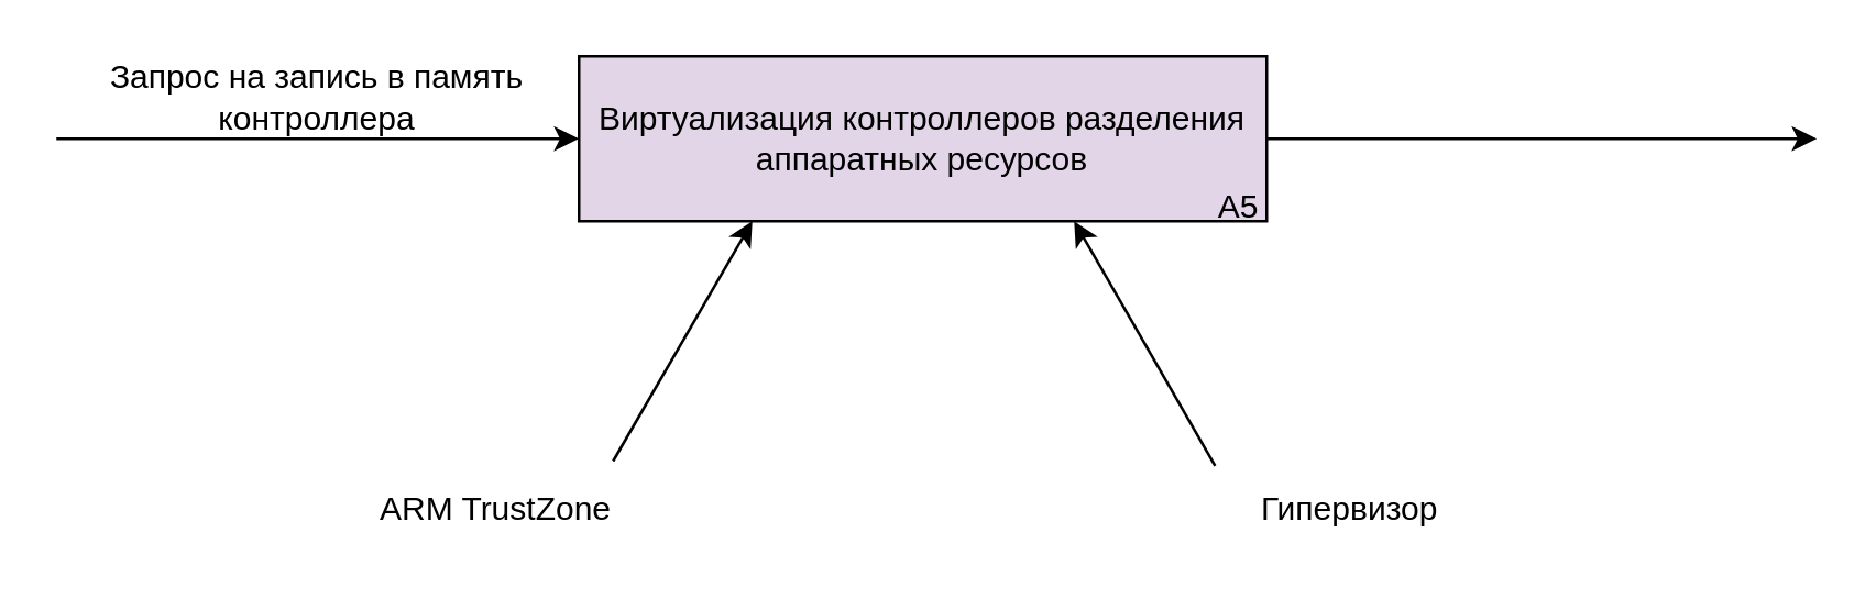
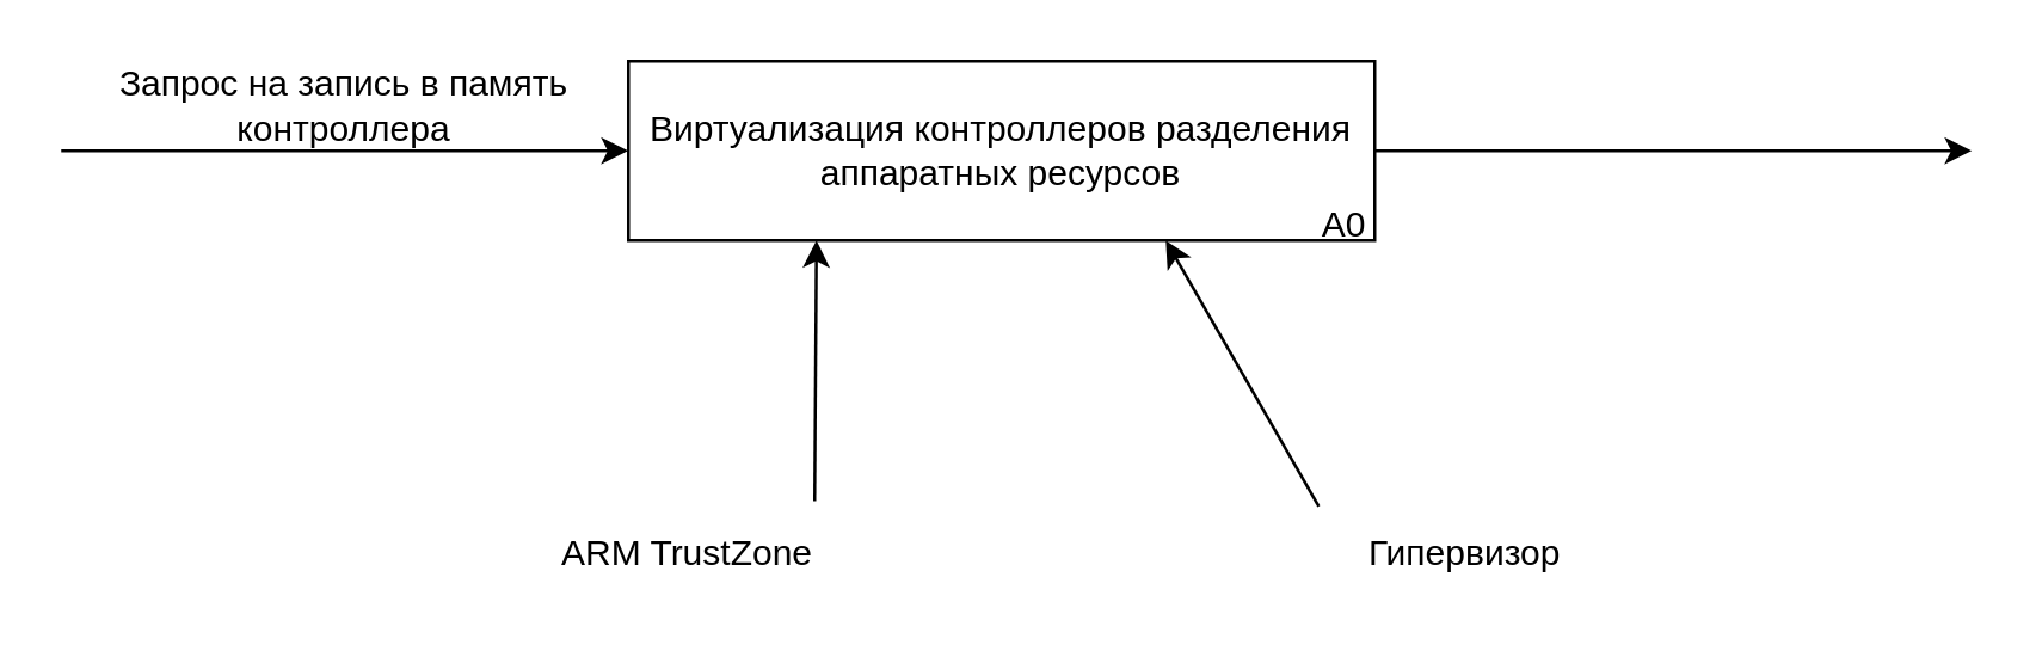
- <mxCell id="2" value="Виртуализация контроллеров разделения аппаратных ресурсов " style="rounded=0;whiteSpace=wrap;html=1;fillColor=#e1d5e7;" parent="1" vertex="1"><mxGeometry x="210" y="20" width="250" height="60" as="geometry" /></mxCell>
+ <mxCell id="2" value="Виртуализация контроллеров разделения аппаратных ресурсов " style="rounded=0;whiteSpace=wrap;html=1;" parent="1" vertex="1"><mxGeometry x="210" y="20" width="250" height="60" as="geometry" /></mxCell>
- <mxCell id="6" value="A5" style="text;html=1;align=center;verticalAlign=middle;whiteSpace=wrap;rounded=0;" parent="1" vertex="1"><mxGeometry x="420" y="60" width="60" height="30" as="geometry" /></mxCell>
+ <mxCell id="6" value="A0" style="text;html=1;align=center;verticalAlign=middle;whiteSpace=wrap;rounded=0;" parent="1" vertex="1"><mxGeometry x="420" y="60" width="60" height="30" as="geometry" /></mxCell>
- <mxCell id="9" value="ARM TrustZone" style="text;html=1;align=center;verticalAlign=middle;whiteSpace=wrap;rounded=0;" parent="1" vertex="1"><mxGeometry x="130" y="170" width="100" height="30" as="geometry" /></mxCell>
+ <mxCell id="9" value="ARM TrustZone" style="text;html=1;align=center;verticalAlign=middle;whiteSpace=wrap;rounded=0;" parent="1" vertex="1"><mxGeometry x="180" y="170" width="100" height="30" as="geometry" /></mxCell>
